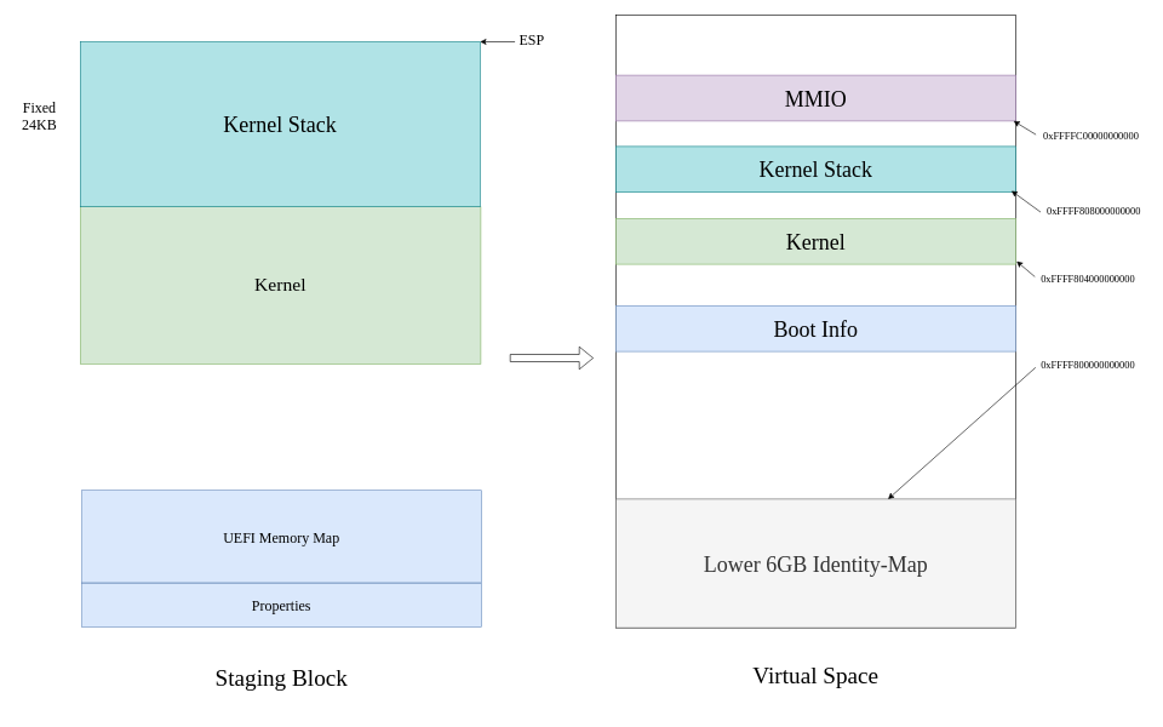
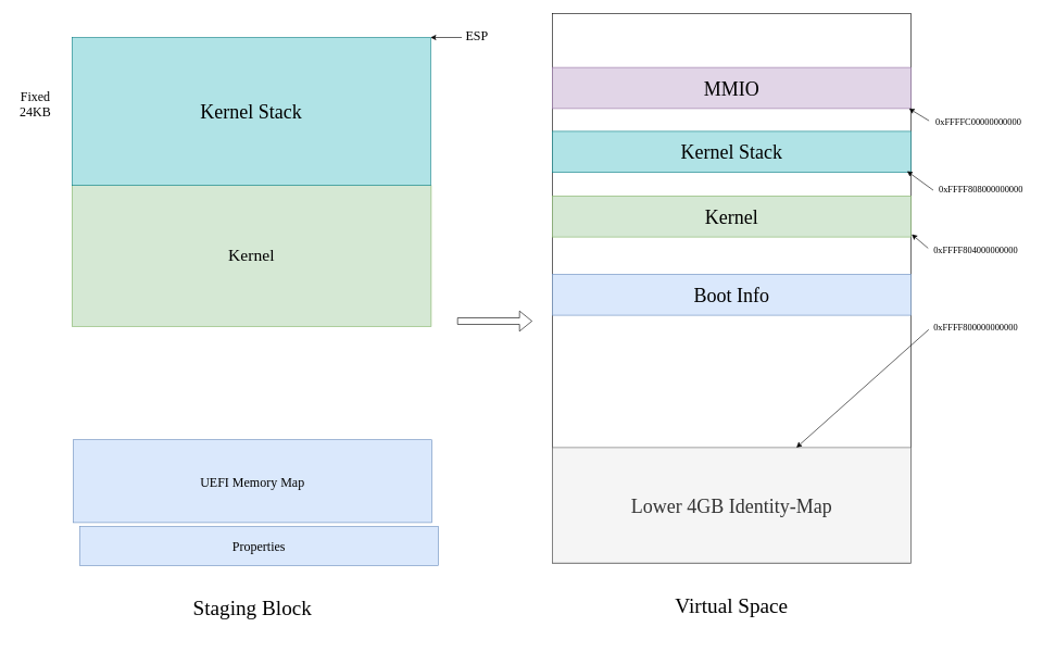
- <mxCell id="6" value="&lt;font style=&quot;font-size: 30px;&quot; face=&quot;Times New Roman&quot;&gt;Lower 6GB Identity-Map&lt;/font&gt;" style="rounded=0;whiteSpace=wrap;html=1;fillColor=#f5f5f5;fontColor=#333333;strokeColor=#666666;" parent="1" vertex="1"><mxGeometry x="847" y="686" width="550" height="177" as="geometry" /></mxCell>
+ <mxCell id="6" value="&lt;font style=&quot;font-size: 30px;&quot; face=&quot;Times New Roman&quot;&gt;Lower 4GB Identity-Map&lt;/font&gt;" style="rounded=0;whiteSpace=wrap;html=1;fillColor=#f5f5f5;fontColor=#333333;strokeColor=#666666;" parent="1" vertex="1"><mxGeometry x="847" y="686" width="550" height="177" as="geometry" /></mxCell>
- <mxCell id="3" value="&lt;span style=&quot;font-family: &amp;quot;Times New Roman&amp;quot;; font-size: 20px;&quot;&gt;Properties&lt;/span&gt;" style="rounded=0;whiteSpace=wrap;html=1;fillColor=#dae8fc;strokeColor=#6c8ebf;" parent="1" vertex="1"><mxGeometry x="112" y="802" width="550" height="60" as="geometry" /></mxCell>
+ <mxCell id="3" value="&lt;span style=&quot;font-family: &amp;quot;Times New Roman&amp;quot;; font-size: 20px;&quot;&gt;Properties&lt;/span&gt;" style="rounded=0;whiteSpace=wrap;html=1;fillColor=#dae8fc;strokeColor=#6c8ebf;" parent="1" vertex="1"><mxGeometry x="122" y="807" width="550" height="60" as="geometry" /></mxCell>
